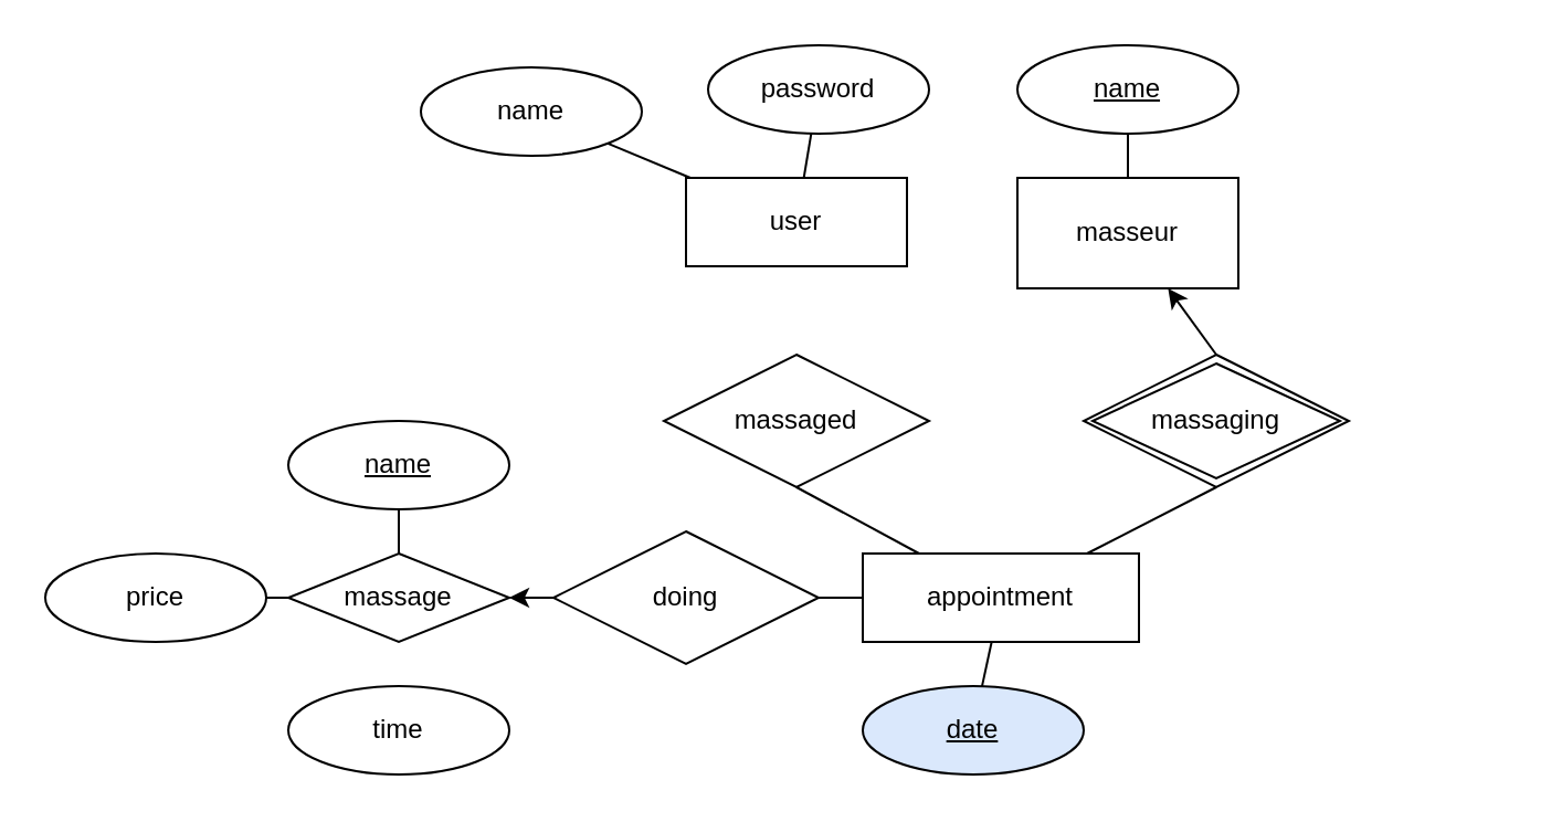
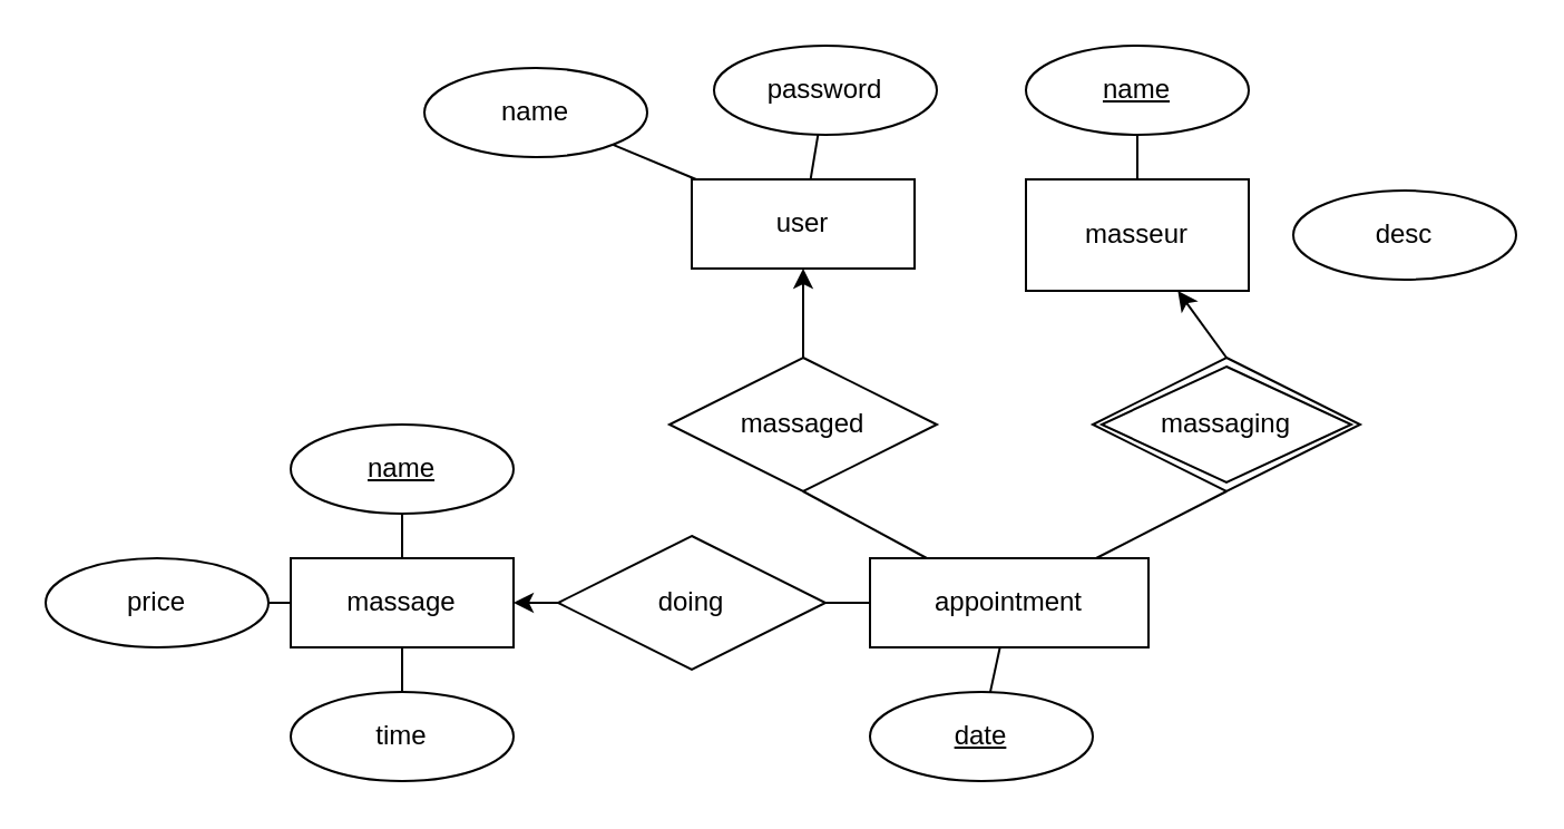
+ <mxCell id="7" value="desc&lt;br&gt;" style="ellipse;whiteSpace=wrap;html=1;align=center;" parent="1" vertex="1"><mxGeometry x="580" y="85" width="100" height="40" as="geometry" /></mxCell>
+ <mxCell id="20" value="" style="endArrow=none;html=1;rounded=0;entryX=0.5;entryY=0;entryDx=0;entryDy=0;endFill=0;startArrow=classic;startFill=1;" parent="1" source="2" target="19" edge="1"><mxGeometry relative="1" as="geometry"><mxPoint x="280" y="110" as="sourcePoint" /><mxPoint x="440" y="250" as="targetPoint" /></mxGeometry></mxCell>
- <mxCell id="9" value="massage" style="rhombus;whiteSpace=wrap;html=1;align=center;" parent="1" vertex="1"><mxGeometry x="130" y="250" width="100" height="40" as="geometry" /></mxCell>
+ <mxCell id="9" value="massage" style="whiteSpace=wrap;html=1;align=center;" parent="1" vertex="1"><mxGeometry x="130" y="250" width="100" height="40" as="geometry" /></mxCell>
+ <mxCell id="14" value="" style="endArrow=none;html=1;rounded=0;" parent="1" source="9" target="11" edge="1"><mxGeometry relative="1" as="geometry"><mxPoint x="140.003" y="290" as="sourcePoint" /><mxPoint x="446.67" y="500" as="targetPoint" /></mxGeometry></mxCell>
- <mxCell id="25" value="date" style="ellipse;whiteSpace=wrap;html=1;align=center;fontStyle=4;fillColor=#dae8fc;" parent="1" vertex="1"><mxGeometry x="390" y="310" width="100" height="40" as="geometry" /></mxCell>
+ <mxCell id="25" value="date" style="ellipse;whiteSpace=wrap;html=1;align=center;fontStyle=4;" parent="1" vertex="1"><mxGeometry x="390" y="310" width="100" height="40" as="geometry" /></mxCell>
